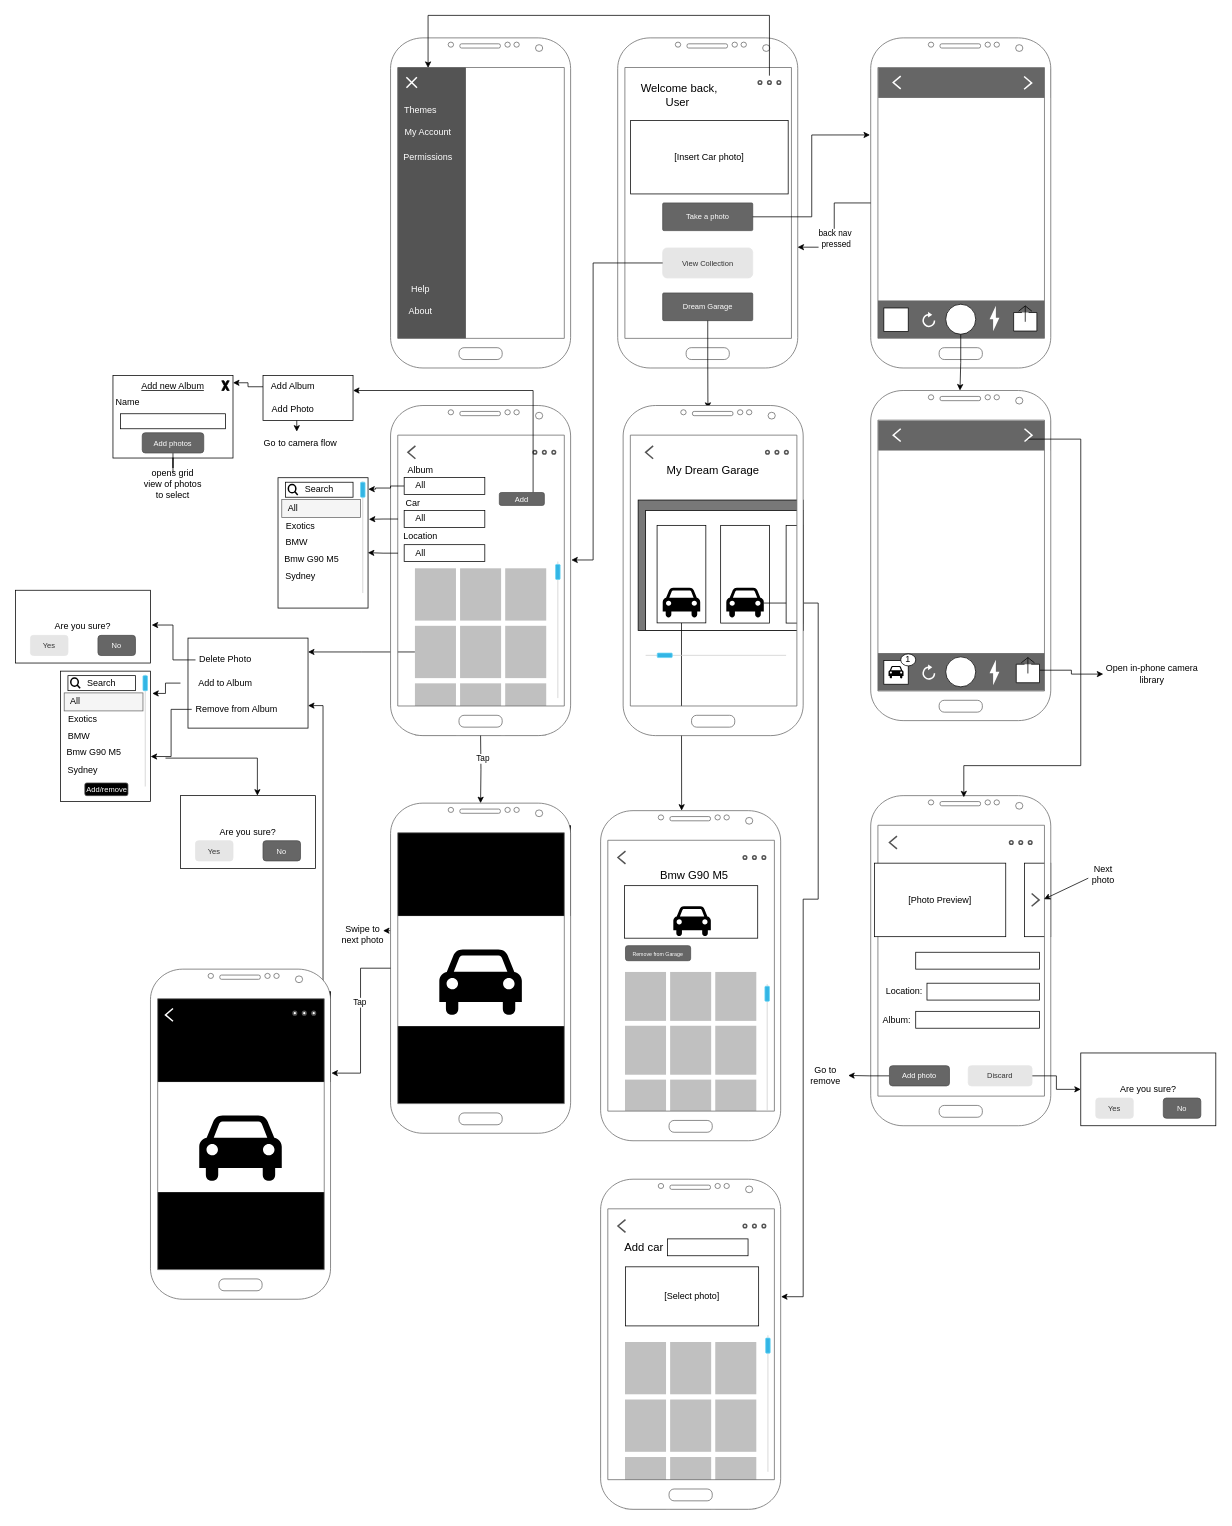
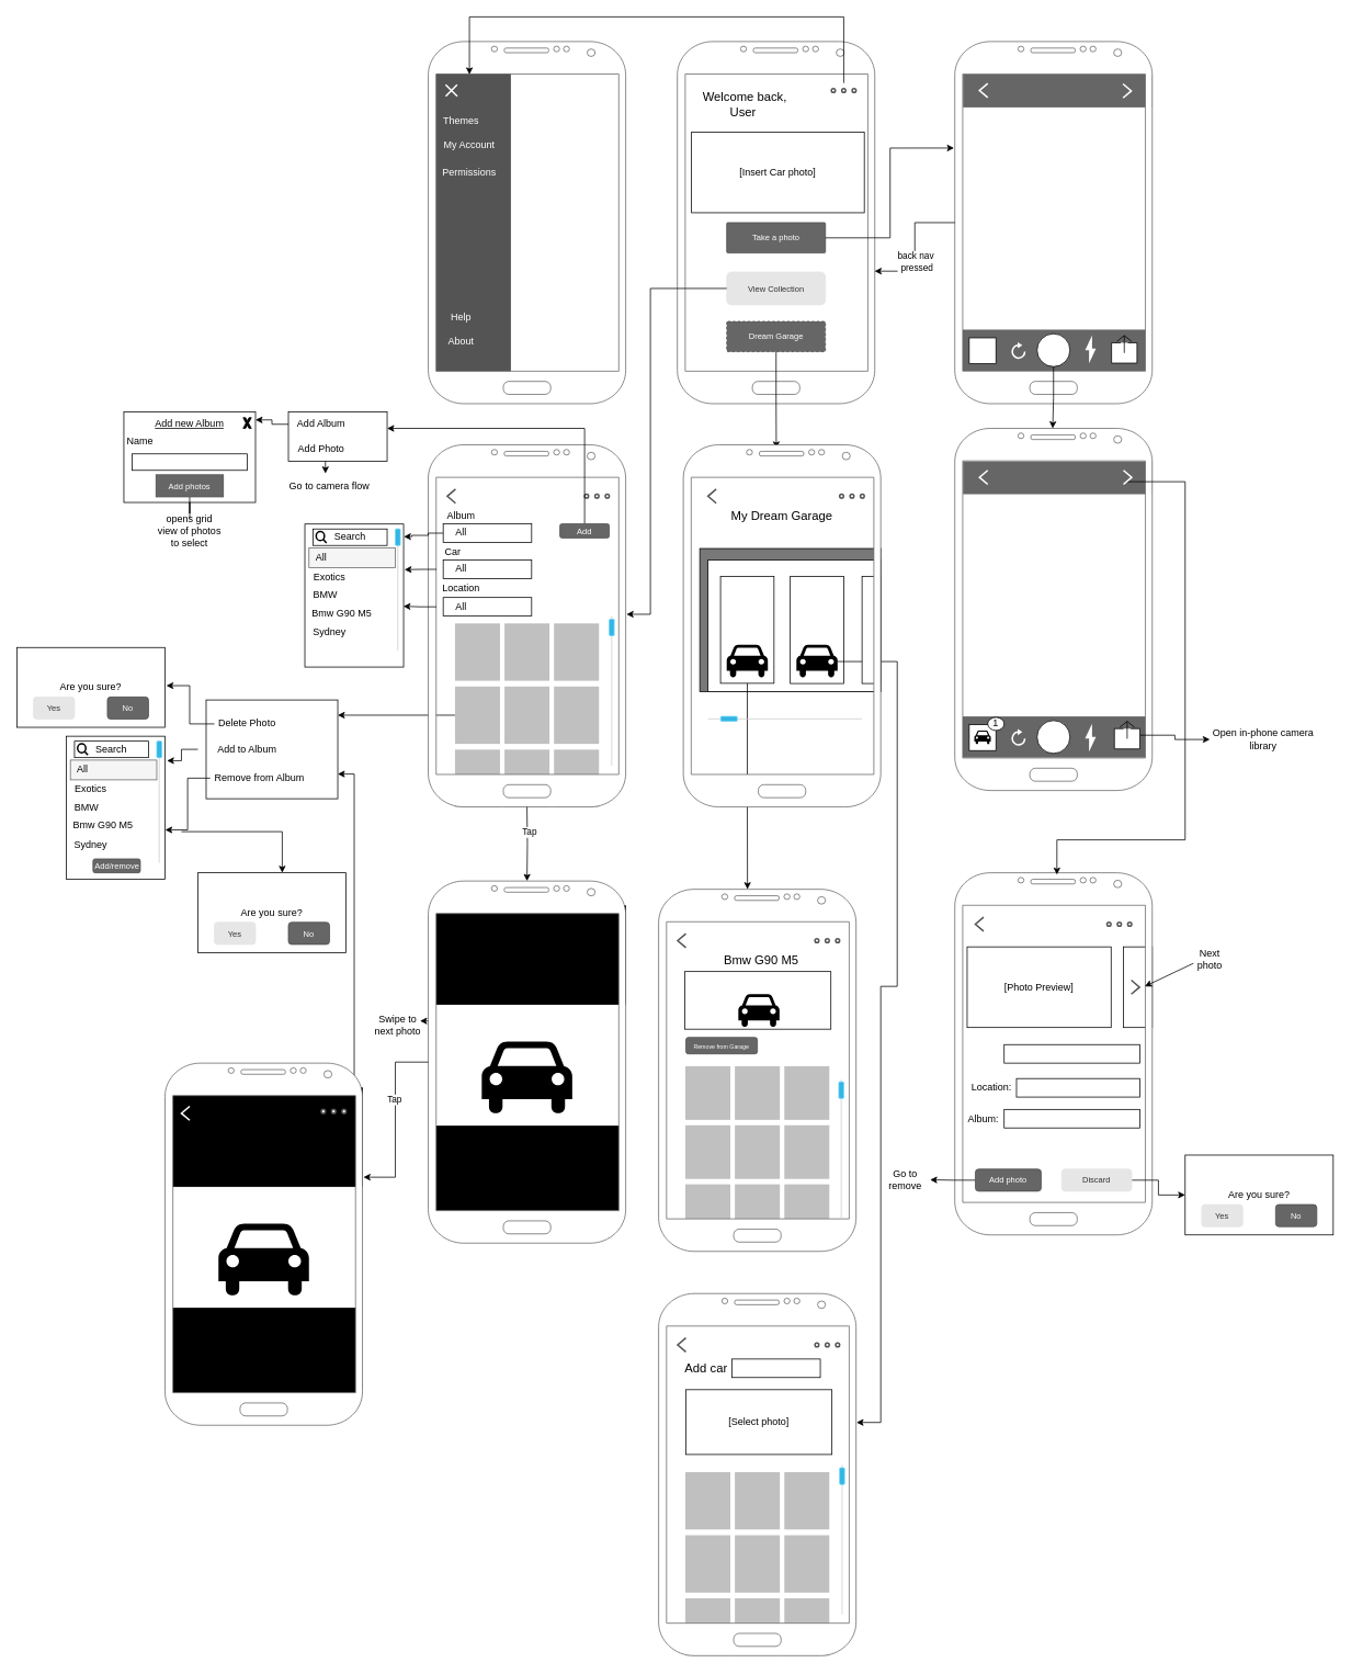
- <mxCell id="16" value="Dream Garage" style="rounded=1;html=1;shadow=0;dashed=0;whiteSpace=wrap;fontSize=10;fillColor=#666666;align=center;strokeColor=#4D4D4D;fontColor=#ffffff;arcSize=4;" parent="1" vertex="1"><mxGeometry x="882.75" y="390" width="120" height="36.88" as="geometry" /></mxCell>
+ <mxCell id="16" value="Dream Garage" style="rounded=1;html=1;shadow=0;dashed=1;whiteSpace=wrap;fontSize=10;fillColor=#666666;align=center;strokeColor=#4D4D4D;fontColor=#ffffff;arcSize=4;" parent="1" vertex="1"><mxGeometry x="882.75" y="390" width="120" height="36.88" as="geometry" /></mxCell>
- <mxCell id="189" value="Add photos" style="rounded=1;html=1;shadow=0;dashed=0;whiteSpace=wrap;fontSize=10;fillColor=#666666;align=center;strokeColor=#4D4D4D;fontColor=#ffffff;" parent="1" vertex="1"><mxGeometry x="189" y="576.36" width="82" height="26.88" as="geometry" /></mxCell>
+ <mxCell id="189" value="Add photos" style="html=1;shadow=0;dashed=0;whiteSpace=wrap;fontSize=10;fillColor=#666666;align=center;strokeColor=#4D4D4D;fontColor=#ffffff;rounded=0;" parent="1" vertex="1"><mxGeometry x="189" y="576.36" width="82" height="26.88" as="geometry" /></mxCell>
- <mxCell id="75" value="Add" style="rounded=1;html=1;shadow=0;dashed=0;whiteSpace=wrap;fontSize=10;fillColor=#666666;align=center;strokeColor=#4D4D4D;fontColor=#ffffff;" parent="1" vertex="1"><mxGeometry x="665" y="656" width="60" height="17.13" as="geometry" /></mxCell>
+ <mxCell id="75" value="Add" style="rounded=1;html=1;shadow=0;dashed=0;whiteSpace=wrap;fontSize=10;fillColor=#666666;align=center;strokeColor=#4D4D4D;fontColor=#ffffff;" parent="1" vertex="1"><mxGeometry x="680" y="636" width="60" height="17.13" as="geometry" /></mxCell>
- <mxCell id="160" value="Add/remove" style="rounded=1;html=1;shadow=0;dashed=0;whiteSpace=wrap;fontSize=10;fillColor=#000000;align=center;strokeColor=#4D4D4D;fontColor=#ffffff;" parent="1" vertex="1"><mxGeometry x="112.5" y="1043.12" width="57.5" height="16.88" as="geometry" /></mxCell>
+ <mxCell id="160" value="Add/remove" style="rounded=1;html=1;shadow=0;dashed=0;whiteSpace=wrap;fontSize=10;fillColor=#666666;align=center;strokeColor=#4D4D4D;fontColor=#ffffff;" parent="1" vertex="1"><mxGeometry x="112.5" y="1043.12" width="57.5" height="16.88" as="geometry" /></mxCell>
- <mxCell id="33" value="[Photo Preview]" style="rounded=0;whiteSpace=wrap;html=1;" parent="1" vertex="1"><mxGeometry x="1165" y="1150" width="175" height="98" as="geometry" /></mxCell>
+ <mxCell id="33" value="[Photo Preview]" style="rounded=0;whiteSpace=wrap;html=1;" parent="1" vertex="1"><mxGeometry x="1175" y="1150" width="175" height="98" as="geometry" /></mxCell>
